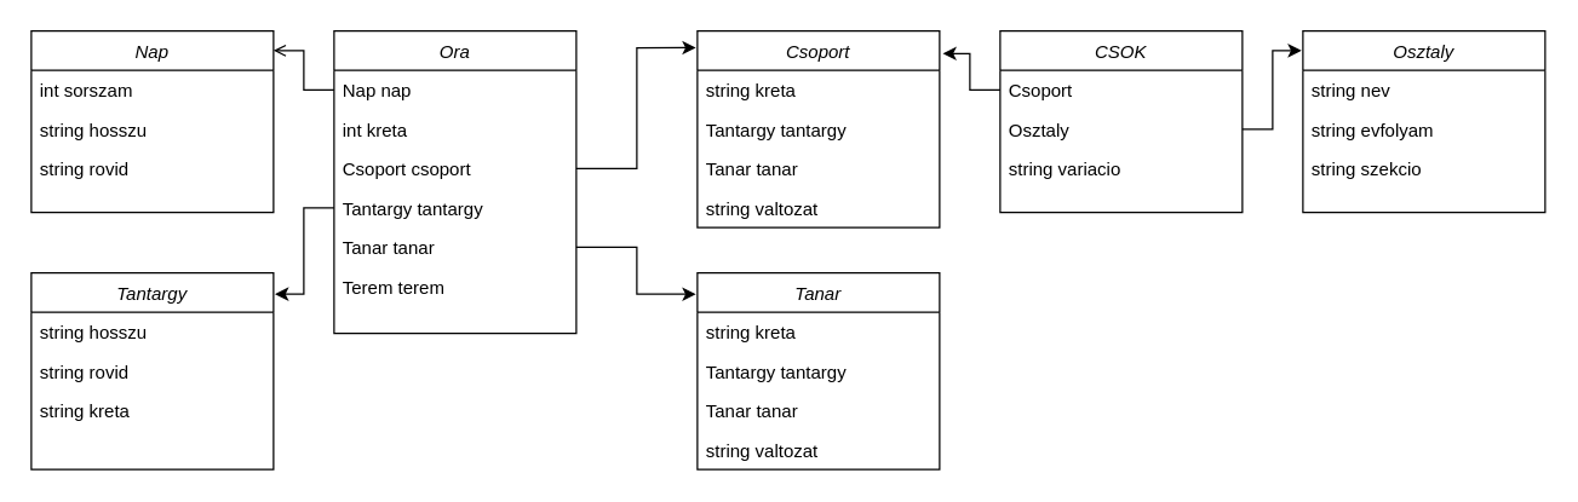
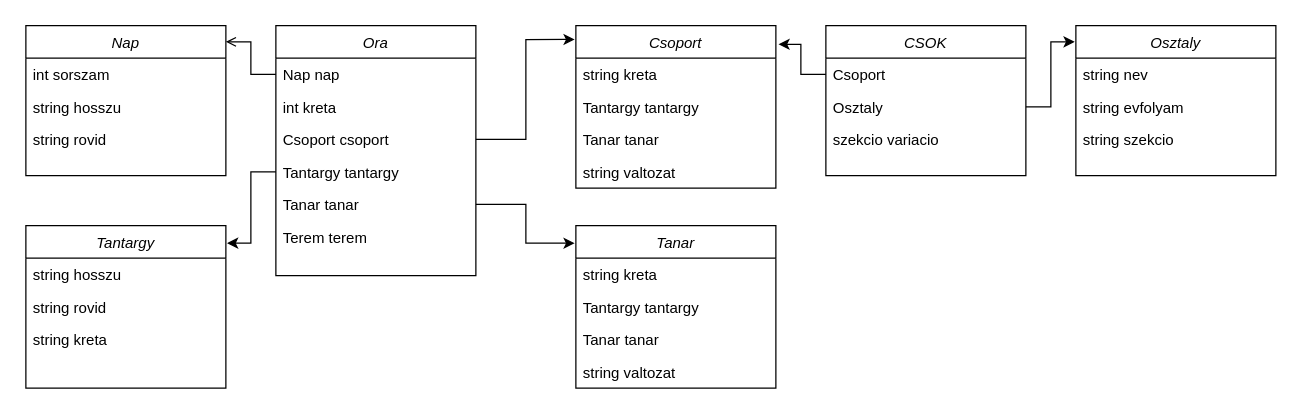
- <mxCell id="37" value="string variacio" style="text;align=left;verticalAlign=top;spacingLeft=4;spacingRight=4;overflow=hidden;rotatable=0;points=[[0,0.5],[1,0.5]];portConstraint=eastwest;rounded=0;shadow=0;html=0;" vertex="1" parent="34"><mxGeometry y="78" width="160" height="26" as="geometry" /></mxCell>
+ <mxCell id="37" value="szekcio variacio" style="text;align=left;verticalAlign=top;spacingLeft=4;spacingRight=4;overflow=hidden;rotatable=0;points=[[0,0.5],[1,0.5]];portConstraint=eastwest;rounded=0;shadow=0;html=0;" vertex="1" parent="34"><mxGeometry y="78" width="160" height="26" as="geometry" /></mxCell>
